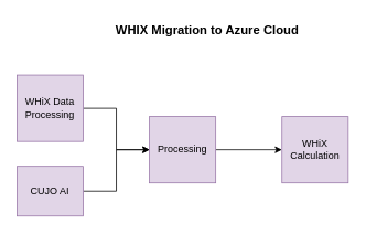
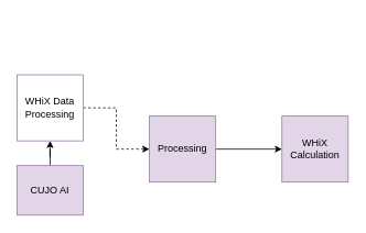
- <mxCell id="2" value="&lt;b&gt;&lt;font style=&quot;font-size: 15px;&quot;&gt;WHIX Migration to Azure Cloud&lt;/font&gt;&lt;/b&gt;" style="text;html=1;strokeColor=none;fillColor=none;align=center;verticalAlign=middle;whiteSpace=wrap;rounded=0;" parent="1" vertex="1"><mxGeometry x="90" y="20" width="320" height="30" as="geometry" /></mxCell>
- <mxCell id="4" value="WHiX Data Processing" style="whiteSpace=wrap;html=1;aspect=fixed;fillColor=#e1d5e7;strokeColor=#9673a6;" parent="1" vertex="1"><mxGeometry x="20" y="90" width="80" height="80" as="geometry" /></mxCell>
+ <mxCell id="4" value="WHiX Data Processing" style="whiteSpace=wrap;html=1;aspect=fixed;fillColor=#ffffff;strokeColor=#9673a6;" parent="1" vertex="1"><mxGeometry x="20" y="90" width="80" height="80" as="geometry" /></mxCell>
- <mxCell id="3" value="" style="edgeStyle=orthogonalEdgeStyle;rounded=0;orthogonalLoop=1;jettySize=auto;html=1;" parent="1" source="4" target="8" edge="1"><mxGeometry relative="1" as="geometry" /></mxCell>
+ <mxCell id="3" value="" style="edgeStyle=orthogonalEdgeStyle;rounded=0;orthogonalLoop=1;jettySize=auto;html=1;dashed=1;" parent="1" source="4" target="8" edge="1"><mxGeometry relative="1" as="geometry" /></mxCell>
- <mxCell id="5" value="" style="edgeStyle=orthogonalEdgeStyle;rounded=0;orthogonalLoop=1;jettySize=auto;html=1;" parent="1" source="6" target="8" edge="1"><mxGeometry relative="1" as="geometry" /></mxCell>
+ <mxCell id="5" value="" style="edgeStyle=orthogonalEdgeStyle;rounded=0;orthogonalLoop=1;jettySize=auto;html=1;" parent="1" source="6" target="4" edge="1"><mxGeometry relative="1" as="geometry" /></mxCell>
